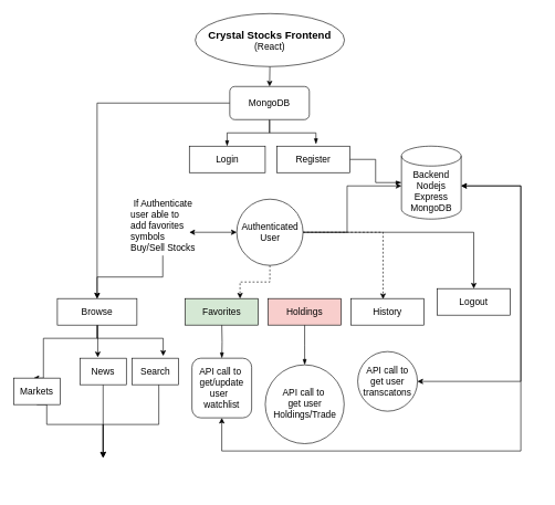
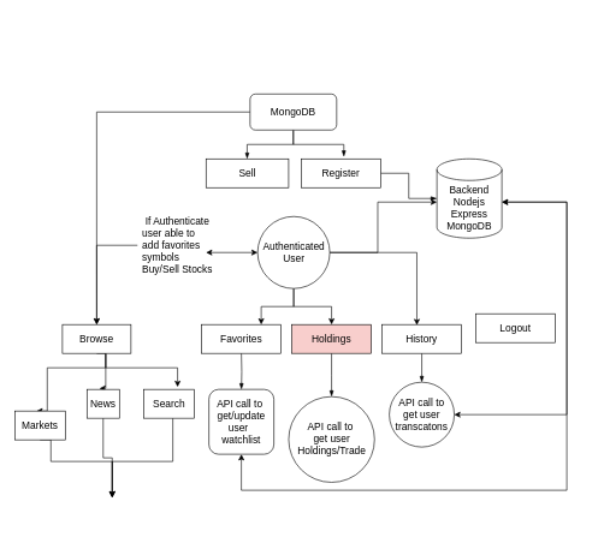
- <mxCell id="3" value="&lt;font&gt;&lt;b&gt;&lt;font style=&quot;font-size: 16px&quot;&gt;Crystal Stocks Frontend&lt;/font&gt;&lt;br&gt;&lt;/b&gt;&lt;span style=&quot;font-size: 14px&quot;&gt;(React)&lt;/span&gt;&lt;/font&gt;" style="ellipse;whiteSpace=wrap;html=1;" vertex="1" parent="1"><mxGeometry x="294.03" y="20" width="225" height="80" as="geometry" /></mxCell>
- <mxCell id="2" style="edgeStyle=orthogonalEdgeStyle;rounded=0;orthogonalLoop=1;jettySize=auto;html=1;exitX=0.5;exitY=1;exitDx=0;exitDy=0;entryX=0.5;entryY=0;entryDx=0;entryDy=0;" edge="1" parent="1" source="3" target="7"><mxGeometry relative="1" as="geometry" /></mxCell>
- <mxCell id="12" value="&lt;font style=&quot;font-size: 14px;&quot;&gt;Login&lt;/font&gt;" style="rounded=0;whiteSpace=wrap;html=1;fontSize=14;" vertex="1" parent="1"><mxGeometry x="285.03" y="220" width="114.5" height="40" as="geometry" /></mxCell>
+ <mxCell id="12" value="&lt;font style=&quot;font-size: 14px;&quot;&gt;Sell&lt;/font&gt;" style="rounded=0;whiteSpace=wrap;html=1;fontSize=14;" vertex="1" parent="1"><mxGeometry x="285.03" y="220" width="114.5" height="40" as="geometry" /></mxCell>
- <mxCell id="22" style="edgeStyle=orthogonalEdgeStyle;rounded=0;orthogonalLoop=1;jettySize=auto;html=1;entryX=0.5;entryY=0;entryDx=0;entryDy=0;fontSize=14;" edge="1" parent="1" source="27" target="34"><mxGeometry relative="1" as="geometry"><mxPoint x="685.971" y="420" as="targetPoint" /></mxGeometry></mxCell>
- <mxCell id="21" style="edgeStyle=orthogonalEdgeStyle;rounded=0;orthogonalLoop=1;jettySize=auto;html=1;exitX=1;exitY=0.5;exitDx=0;exitDy=0;entryX=0.438;entryY=0.019;entryDx=0;entryDy=0;entryPerimeter=0;fontSize=14;dashed=1;" edge="1" parent="1" source="27" target="33"><mxGeometry relative="1" as="geometry" /></mxCell>
+ <mxCell id="21" style="edgeStyle=orthogonalEdgeStyle;rounded=0;orthogonalLoop=1;jettySize=auto;html=1;exitX=1;exitY=0.5;exitDx=0;exitDy=0;entryX=0.438;entryY=0.019;entryDx=0;entryDy=0;entryPerimeter=0;fontSize=14;" edge="1" parent="1" source="27" target="33"><mxGeometry relative="1" as="geometry" /></mxCell>
- <mxCell id="25" style="edgeStyle=orthogonalEdgeStyle;rounded=0;orthogonalLoop=1;jettySize=auto;html=1;entryX=0.75;entryY=0;entryDx=0;entryDy=0;fontSize=14;startArrow=none;startFill=0;endArrow=classic;endFill=1;dashed=1;" edge="1" parent="1" source="27" target="29"><mxGeometry relative="1" as="geometry" /></mxCell>
+ <mxCell id="25" style="edgeStyle=orthogonalEdgeStyle;rounded=0;orthogonalLoop=1;jettySize=auto;html=1;entryX=0.75;entryY=0;entryDx=0;entryDy=0;fontSize=14;startArrow=none;startFill=0;endArrow=classic;endFill=1;" edge="1" parent="1" source="27" target="29"><mxGeometry relative="1" as="geometry" /></mxCell>
+ <mxCell id="24" style="edgeStyle=orthogonalEdgeStyle;rounded=0;orthogonalLoop=1;jettySize=auto;html=1;entryX=0.5;entryY=0;entryDx=0;entryDy=0;fontSize=14;startArrow=none;startFill=0;endArrow=classic;endFill=1;" edge="1" parent="1" source="27" target="31"><mxGeometry relative="1" as="geometry" /></mxCell>
- <mxCell id="11" value="&lt;font style=&quot;font-size: 14px;&quot;&gt;Browse&lt;/font&gt;" style="rounded=0;whiteSpace=wrap;html=1;fontSize=14;" vertex="1" parent="1"><mxGeometry x="86.03" y="450" width="120" height="40" as="geometry" /></mxCell>
+ <mxCell id="11" value="&lt;font style=&quot;font-size: 14px;&quot;&gt;Browse&lt;/font&gt;" style="rounded=0;whiteSpace=wrap;html=1;fontSize=14;" vertex="1" parent="1"><mxGeometry x="86.03" y="450" width="95" height="40" as="geometry" /></mxCell>
- <mxCell id="29" value="&lt;font style=&quot;font-size: 14px;&quot;&gt;Favorites&lt;/font&gt;" style="rounded=0;whiteSpace=wrap;html=1;fontSize=14;fillColor=#d5e8d4;" vertex="1" parent="1"><mxGeometry x="279.03" y="450" width="110" height="40" as="geometry" /></mxCell>
+ <mxCell id="29" value="&lt;font style=&quot;font-size: 14px;&quot;&gt;Favorites&lt;/font&gt;" style="rounded=0;whiteSpace=wrap;html=1;fontSize=14;" vertex="1" parent="1"><mxGeometry x="279.03" y="450" width="110" height="40" as="geometry" /></mxCell>
+ <mxCell id="32" style="edgeStyle=orthogonalEdgeStyle;rounded=0;orthogonalLoop=1;jettySize=auto;html=1;entryX=0.5;entryY=0;entryDx=0;entryDy=0;endArrow=blockThin;endFill=1;fontSize=14;" edge="1" parent="1" source="33" target="41"><mxGeometry relative="1" as="geometry" /></mxCell>
- <mxCell id="18" value="&lt;font style=&quot;font-size: 14px;&quot;&gt;News&lt;/font&gt;" style="rounded=0;whiteSpace=wrap;html=1;fontSize=14;" vertex="1" parent="1"><mxGeometry x="120" y="540" width="70" height="40" as="geometry" /></mxCell>
+ <mxCell id="18" value="&lt;font style=&quot;font-size: 14px;&quot;&gt;News&lt;/font&gt;" style="rounded=0;whiteSpace=wrap;html=1;fontSize=14;" vertex="1" parent="1"><mxGeometry x="120" y="540" width="45" height="40" as="geometry" /></mxCell>
